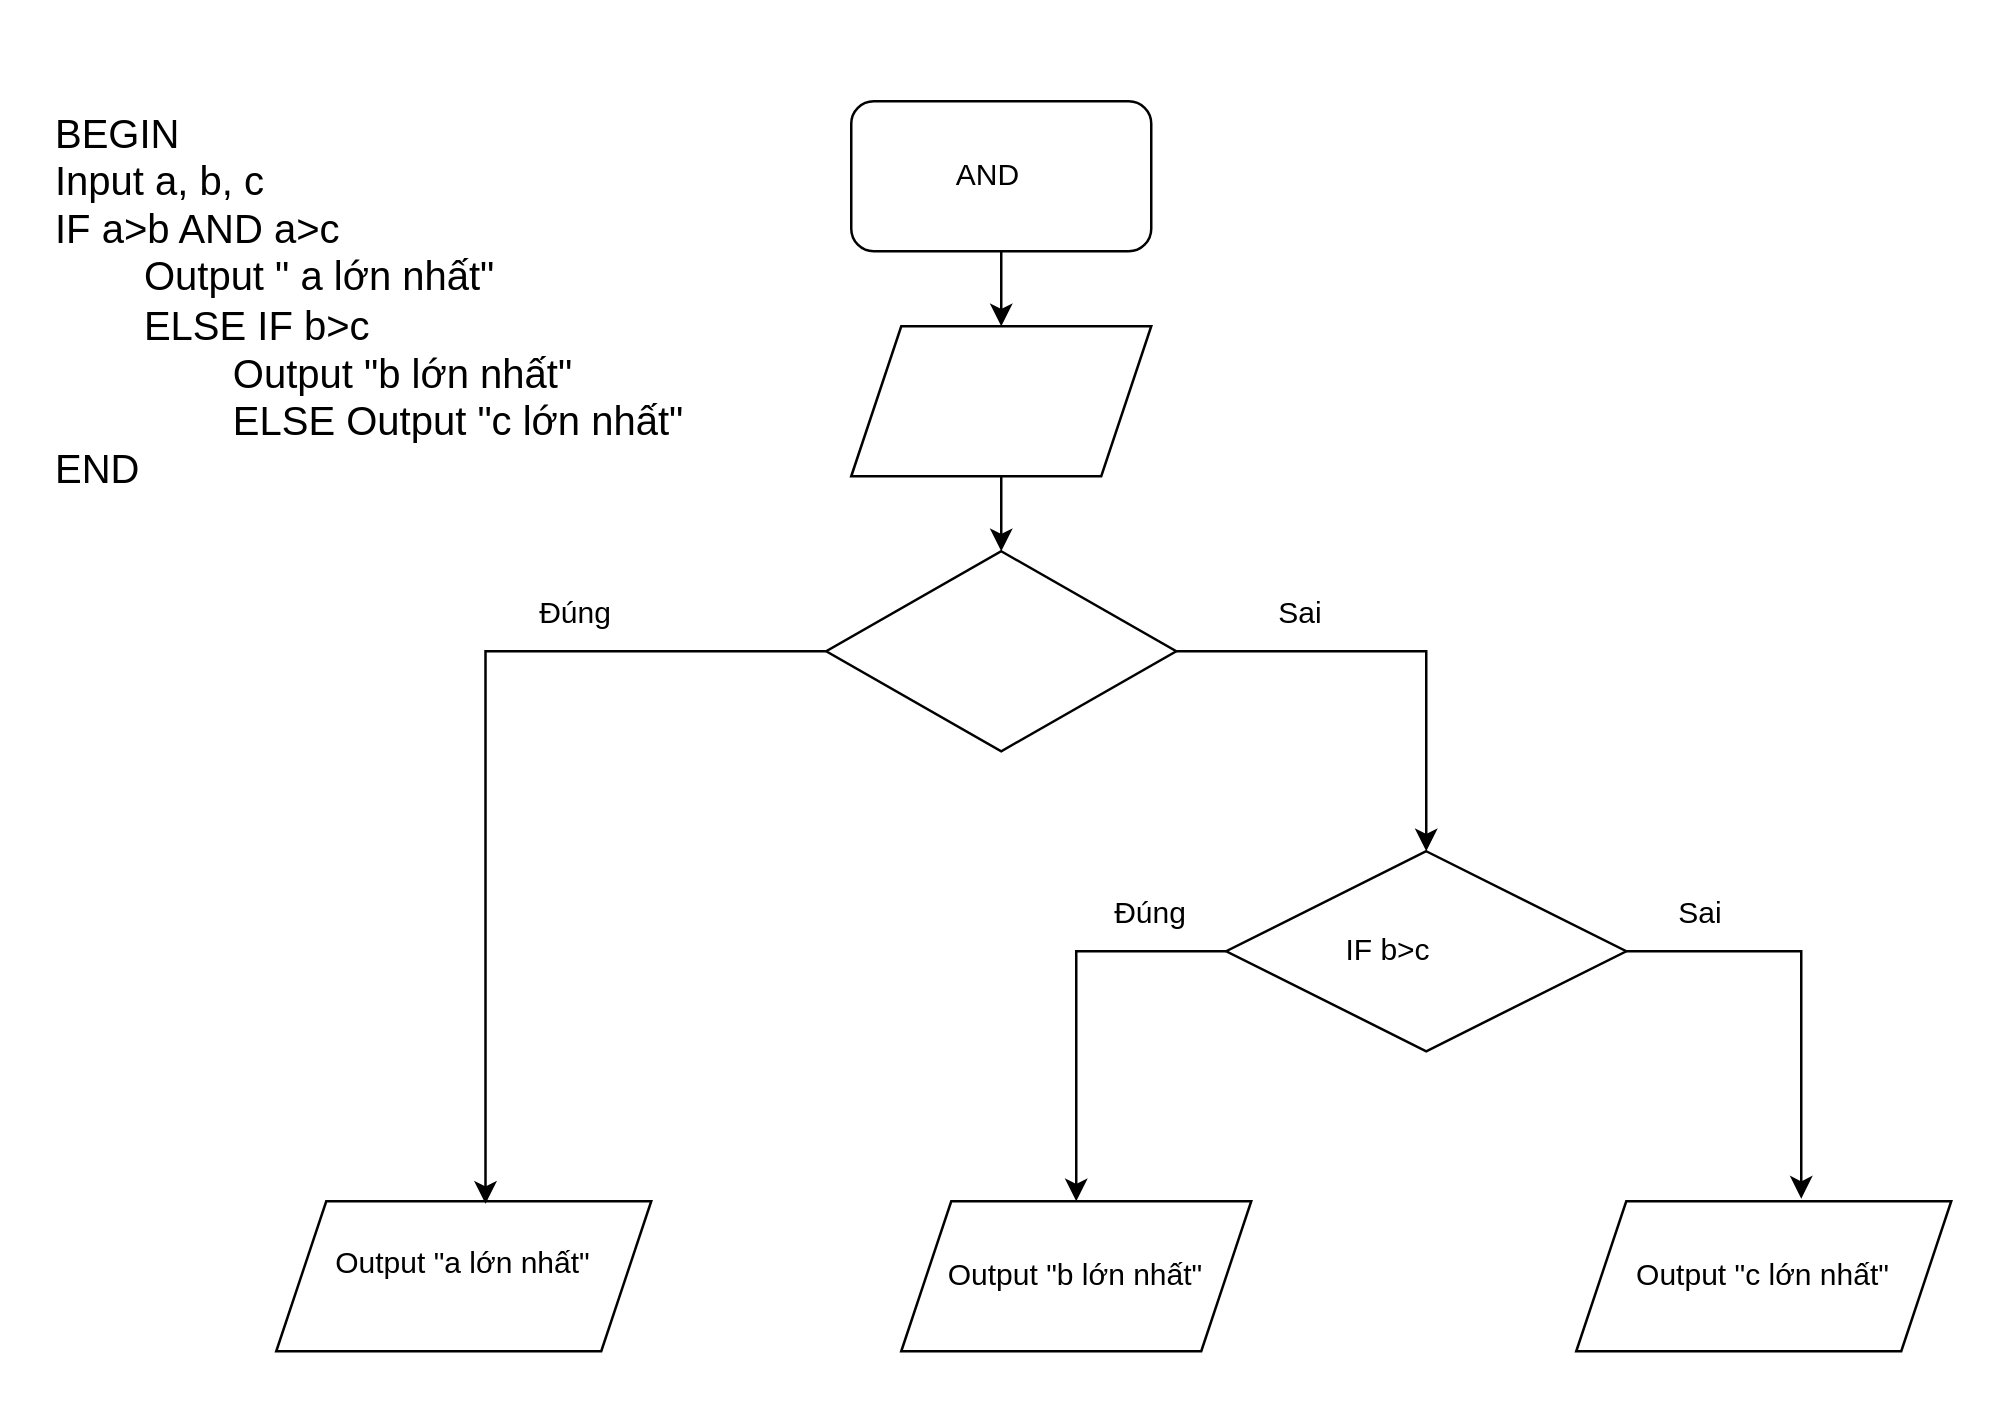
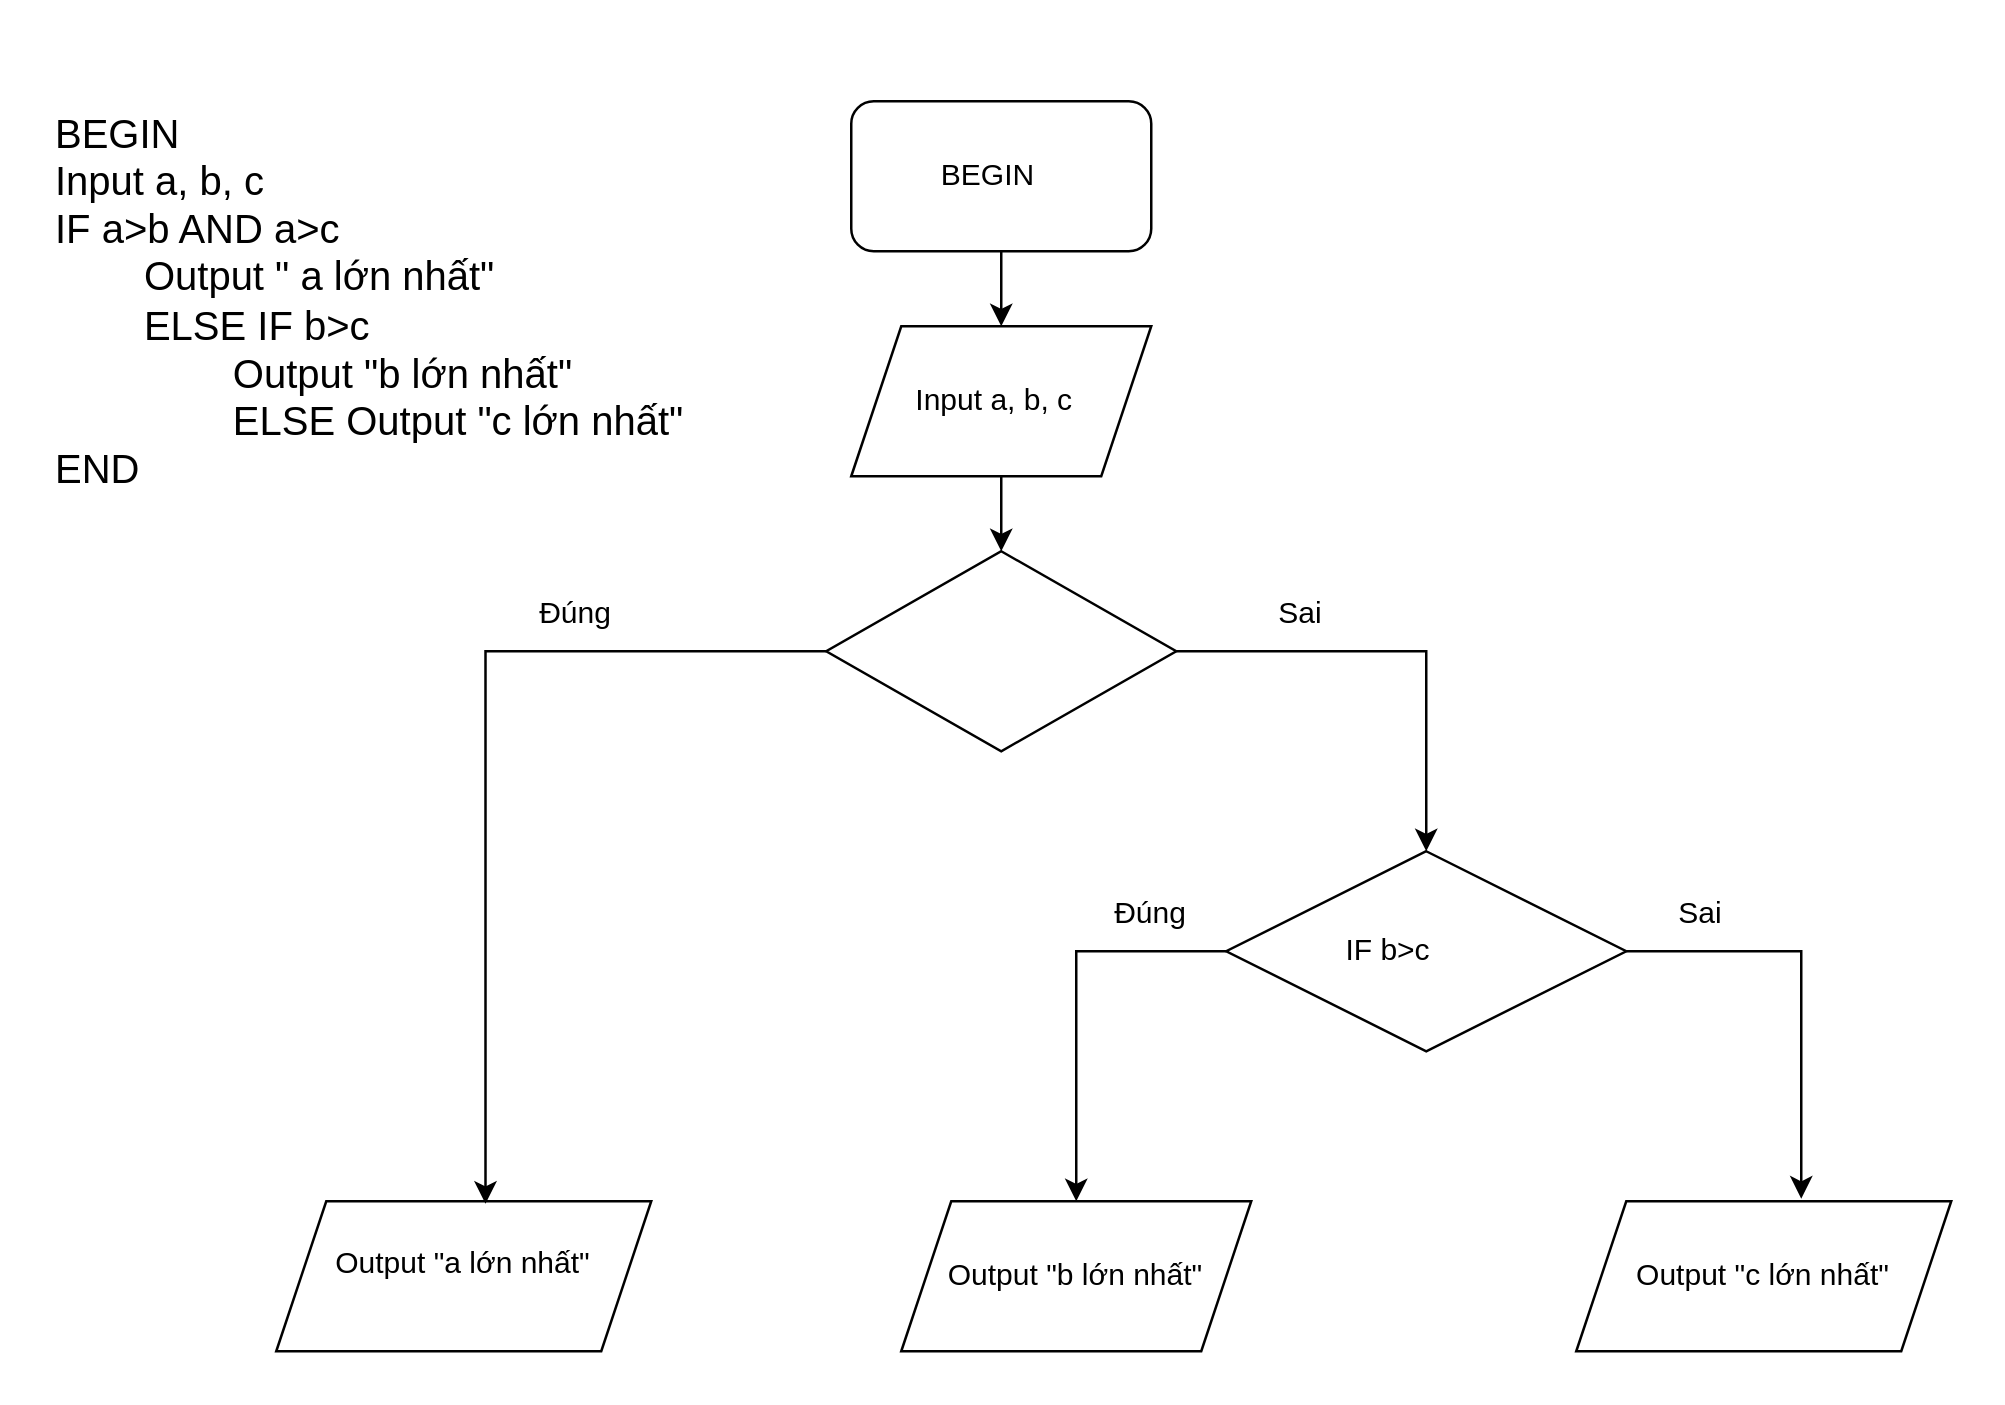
- <mxCell id="5" value="AND" style="text;html=1;align=center;verticalAlign=middle;whiteSpace=wrap;rounded=0;" vertex="1" parent="1"><mxGeometry x="365" y="55" width="60" height="30" as="geometry" /></mxCell>
+ <mxCell id="5" value="BEGIN" style="text;html=1;align=center;verticalAlign=middle;whiteSpace=wrap;rounded=0;" vertex="1" parent="1"><mxGeometry x="365" y="55" width="60" height="30" as="geometry" /></mxCell>
+ <mxCell id="8" value="Input a, b, c" style="text;html=1;align=center;verticalAlign=middle;whiteSpace=wrap;rounded=0;" vertex="1" parent="1"><mxGeometry x="365" y="150" width="65" height="20" as="geometry" /></mxCell>
